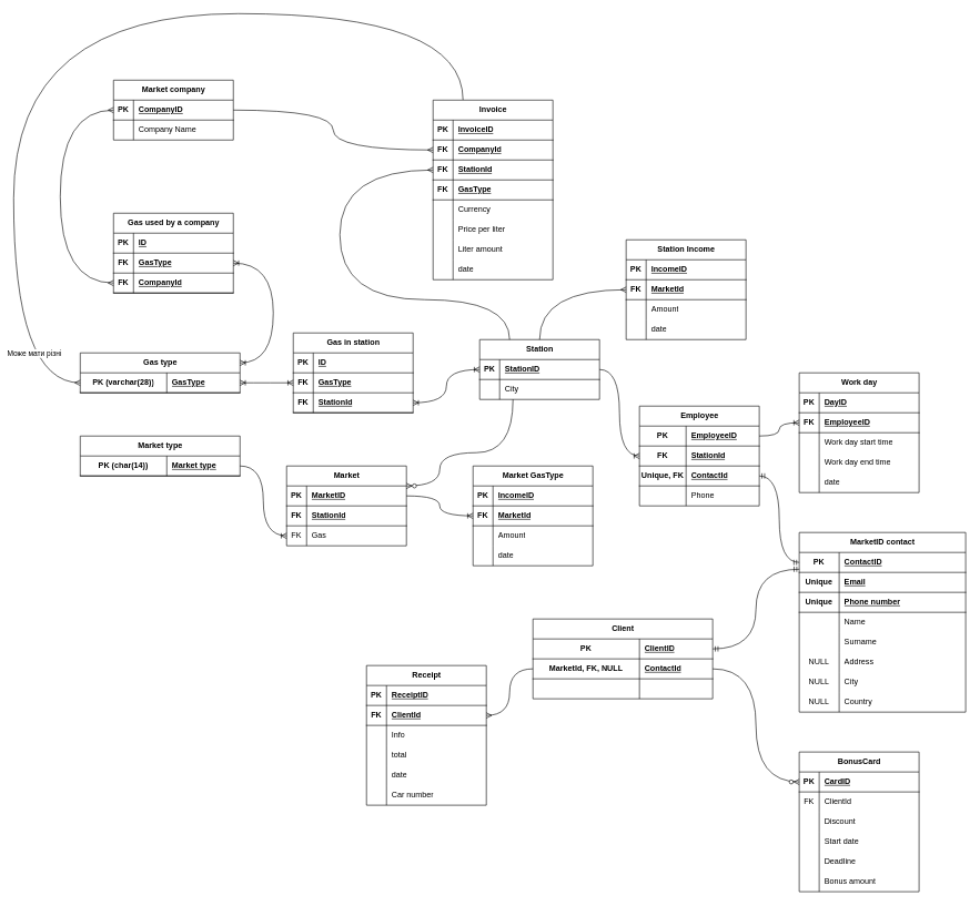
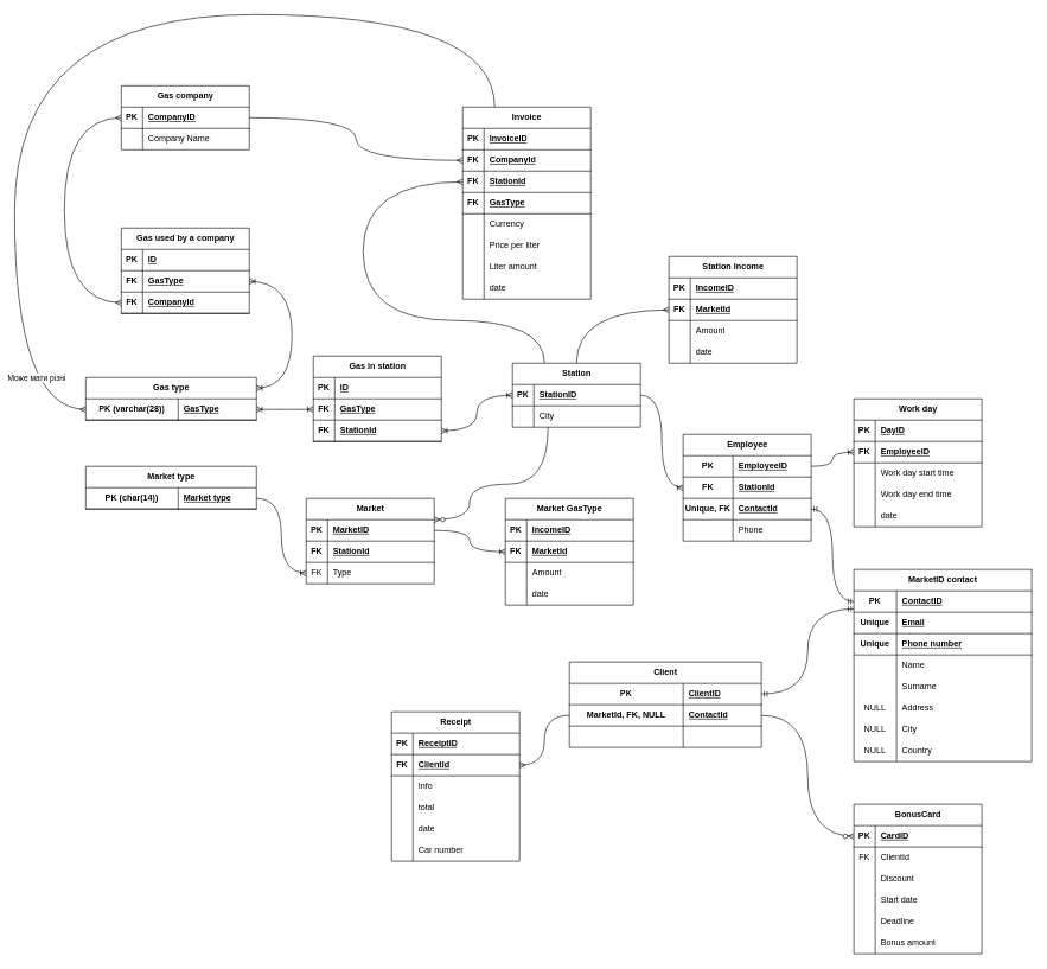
- <mxCell id="184" value="Market company" style="shape=table;startSize=30;container=1;collapsible=1;childLayout=tableLayout;fixedRows=1;rowLines=0;fontStyle=1;align=center;resizeLast=1;html=1;" vertex="1" parent="1"><mxGeometry x="170" y="120" width="180" height="90" as="geometry" /></mxCell>
+ <mxCell id="184" value="Gas company" style="shape=table;startSize=30;container=1;collapsible=1;childLayout=tableLayout;fixedRows=1;rowLines=0;fontStyle=1;align=center;resizeLast=1;html=1;" vertex="1" parent="1"><mxGeometry x="170" y="120" width="180" height="90" as="geometry" /></mxCell>
- <mxCell id="47" value="Gas" style="shape=partialRectangle;connectable=0;fillColor=none;top=0;left=0;bottom=0;right=0;align=left;spacingLeft=6;overflow=hidden;whiteSpace=wrap;html=1;" parent="45" vertex="1"><mxGeometry x="30" width="150" height="30" as="geometry"><mxRectangle width="150" height="30" as="alternateBounds" /></mxGeometry></mxCell>
+ <mxCell id="47" value="Type" style="shape=partialRectangle;connectable=0;fillColor=none;top=0;left=0;bottom=0;right=0;align=left;spacingLeft=6;overflow=hidden;whiteSpace=wrap;html=1;" parent="45" vertex="1"><mxGeometry x="30" width="150" height="30" as="geometry"><mxRectangle width="150" height="30" as="alternateBounds" /></mxGeometry></mxCell>
